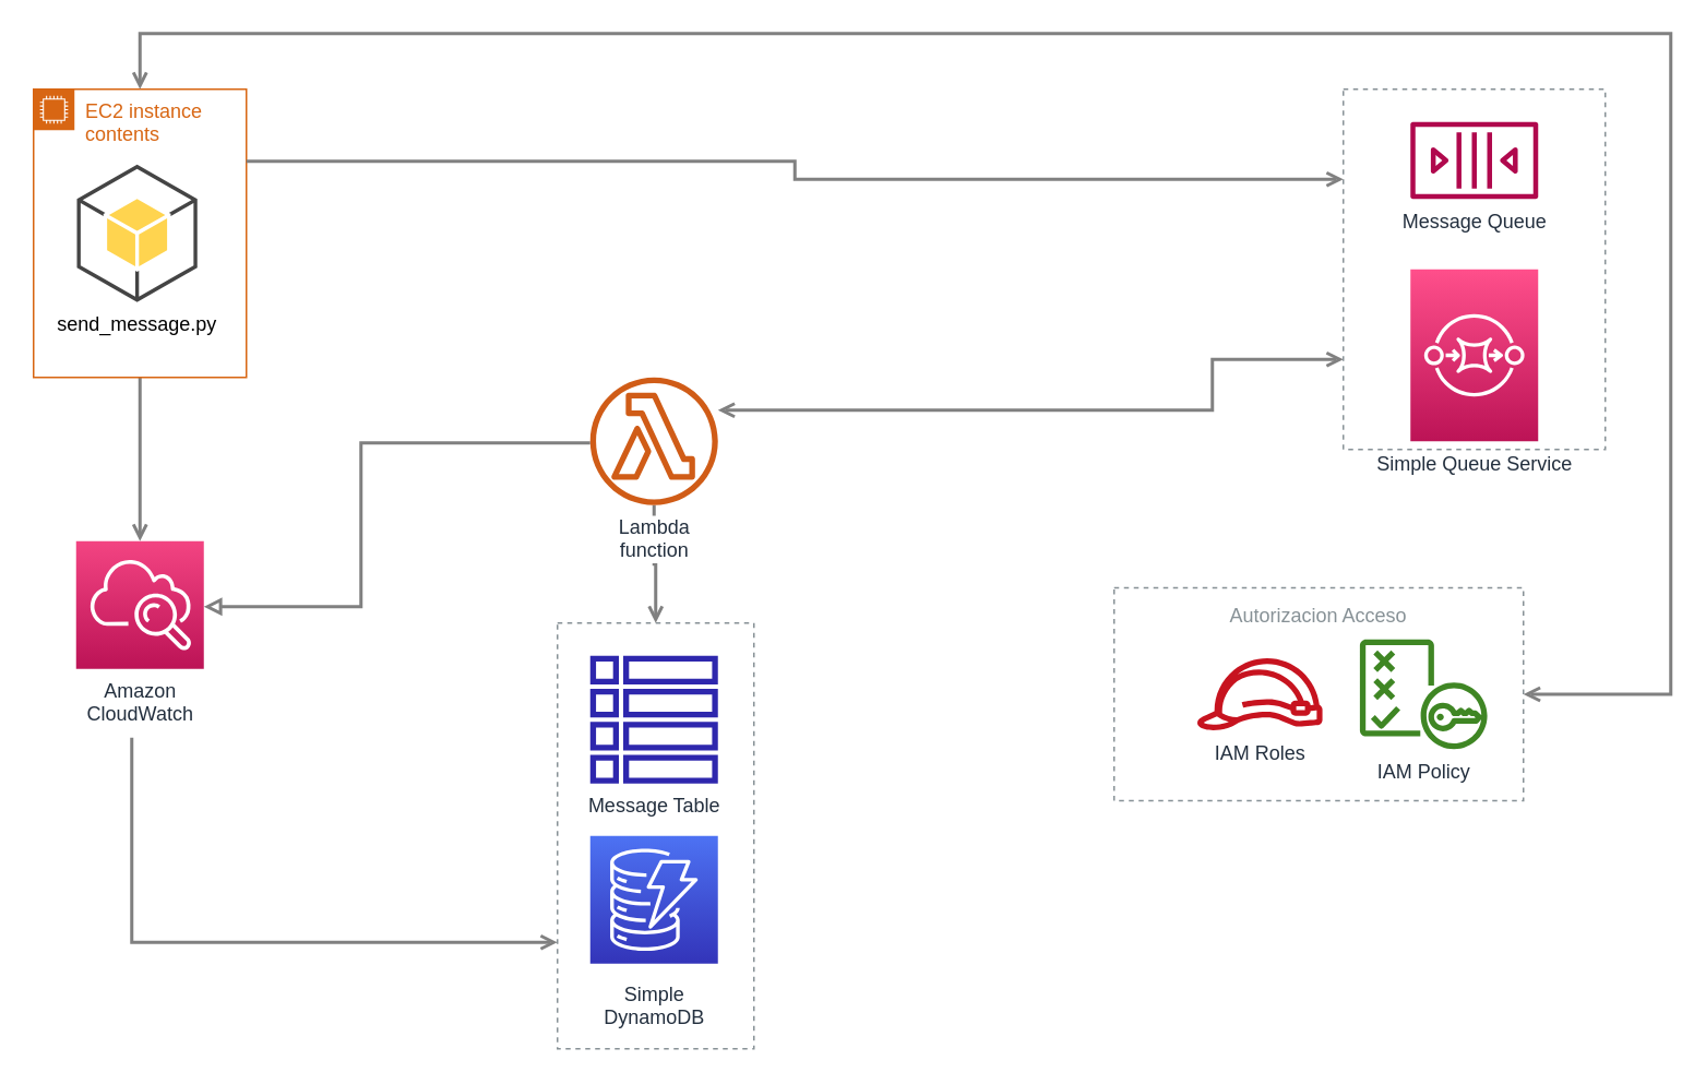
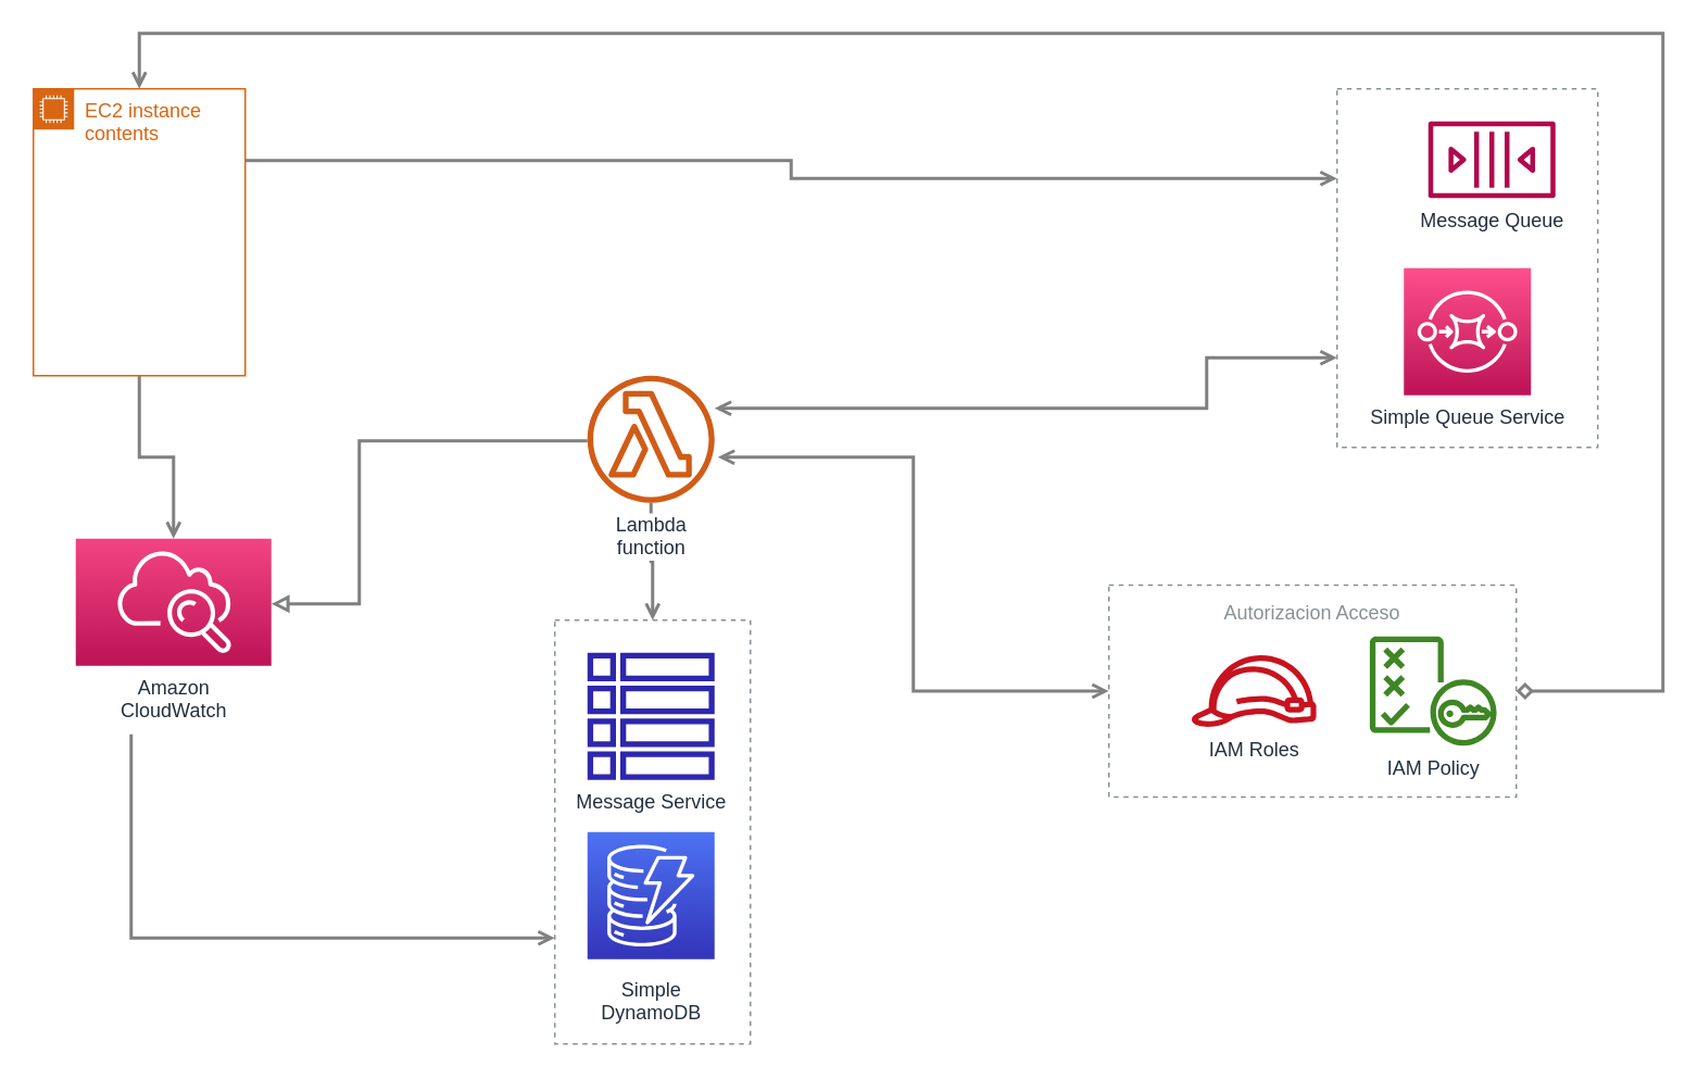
- <mxCell id="11" value="Message Queue" style="sketch=0;outlineConnect=0;fontColor=#232F3E;gradientColor=none;fillColor=#B0084D;strokeColor=none;dashed=0;verticalLabelPosition=bottom;verticalAlign=top;align=center;html=1;fontSize=12;fontStyle=0;aspect=fixed;pointerEvents=1;shape=mxgraph.aws4.queue;" vertex="1" parent="10"><mxGeometry x="41" y="20" width="78" height="47" as="geometry" /></mxCell>
+ <mxCell id="11" value="Message Queue" style="sketch=0;outlineConnect=0;fontColor=#232F3E;gradientColor=none;fillColor=#B0084D;strokeColor=none;dashed=0;verticalLabelPosition=bottom;verticalAlign=top;align=center;html=1;fontSize=12;fontStyle=0;aspect=fixed;pointerEvents=1;shape=mxgraph.aws4.queue;" vertex="1" parent="10"><mxGeometry x="56" y="20" width="78" height="47" as="geometry" /></mxCell>
- <mxCell id="9" value="send_message.py" style="outlineConnect=0;dashed=0;verticalLabelPosition=bottom;verticalAlign=top;align=center;html=1;shape=mxgraph.aws3.android;fillColor=#FFD44F;gradientColor=none;" vertex="1" parent="8"><mxGeometry x="26.5" y="46" width="73.5" height="84" as="geometry" /></mxCell>
- <mxCell id="12" value="Simple Queue Service" style="sketch=0;points=[[0,0,0],[0.25,0,0],[0.5,0,0],[0.75,0,0],[1,0,0],[0,1,0],[0.25,1,0],[0.5,1,0],[0.75,1,0],[1,1,0],[0,0.25,0],[0,0.5,0],[0,0.75,0],[1,0.25,0],[1,0.5,0],[1,0.75,0]];outlineConnect=0;fontColor=#232F3E;gradientColor=#FF4F8B;gradientDirection=north;fillColor=#BC1356;strokeColor=#ffffff;dashed=0;verticalLabelPosition=bottom;verticalAlign=top;align=center;html=1;fontSize=12;fontStyle=0;aspect=fixed;shape=mxgraph.aws4.resourceIcon;resIcon=mxgraph.aws4.sqs;" vertex="1" parent="10"><mxGeometry x="41" y="110" width="78" height="105" as="geometry" /></mxCell>
+ <mxCell id="12" value="Simple Queue Service" style="sketch=0;points=[[0,0,0],[0.25,0,0],[0.5,0,0],[0.75,0,0],[1,0,0],[0,1,0],[0.25,1,0],[0.5,1,0],[0.75,1,0],[1,1,0],[0,0.25,0],[0,0.5,0],[0,0.75,0],[1,0.25,0],[1,0.5,0],[1,0.75,0]];outlineConnect=0;fontColor=#232F3E;gradientColor=#FF4F8B;gradientDirection=north;fillColor=#BC1356;strokeColor=#ffffff;dashed=0;verticalLabelPosition=bottom;verticalAlign=top;align=center;html=1;fontSize=12;fontStyle=0;aspect=fixed;shape=mxgraph.aws4.resourceIcon;resIcon=mxgraph.aws4.sqs;" vertex="1" parent="10"><mxGeometry x="41" y="110" width="78" height="78" as="geometry" /></mxCell>
+ <mxCell id="24" style="edgeStyle=orthogonalEdgeStyle;rounded=0;orthogonalLoop=1;jettySize=auto;html=1;startArrow=open;startFill=0;endArrow=open;endFill=0;strokeWidth=2;strokeColor=#808080;entryX=0;entryY=0.5;entryDx=0;entryDy=0;exitX=1.026;exitY=0.641;exitDx=0;exitDy=0;exitPerimeter=0;" edge="1" parent="1" source="6" target="22"><mxGeometry relative="1" as="geometry"><Array as="points"><mxPoint x="560" y="280" /><mxPoint x="560" y="424" /><mxPoint x="680" y="424" /></Array><mxPoint x="447.999" y="279" as="sourcePoint" /><mxPoint x="670" y="420" as="targetPoint" /></mxGeometry></mxCell>
- <mxCell id="7" value="Amazon&lt;br&gt;CloudWatch&lt;br&gt;" style="outlineConnect=0;fontColor=#232F3E;gradientColor=#F34482;gradientDirection=north;fillColor=#BC1356;strokeColor=#ffffff;dashed=0;verticalLabelPosition=bottom;verticalAlign=top;align=center;html=1;fontSize=12;fontStyle=0;aspect=fixed;shape=mxgraph.aws4.resourceIcon;resIcon=mxgraph.aws4.cloudwatch;labelBackgroundColor=#ffffff;" parent="1" vertex="1"><mxGeometry x="46" y="330" width="78" height="78" as="geometry" /></mxCell>
+ <mxCell id="7" value="Amazon&lt;br&gt;CloudWatch&lt;br&gt;" style="outlineConnect=0;fontColor=#232F3E;gradientColor=#F34482;gradientDirection=north;fillColor=#BC1356;strokeColor=#ffffff;dashed=0;verticalLabelPosition=bottom;verticalAlign=top;align=center;html=1;fontSize=12;fontStyle=0;aspect=fixed;shape=mxgraph.aws4.resourceIcon;resIcon=mxgraph.aws4.cloudwatch;labelBackgroundColor=#ffffff;" parent="1" vertex="1"><mxGeometry x="46" y="330" width="120" height="78" as="geometry" /></mxCell>
- <mxCell id="23" value="IAM Policy" style="sketch=0;outlineConnect=0;fontColor=#232F3E;gradientColor=none;fillColor=#3F8624;strokeColor=none;dashed=0;verticalLabelPosition=bottom;verticalAlign=top;align=center;html=1;fontSize=12;fontStyle=0;aspect=fixed;pointerEvents=1;shape=mxgraph.aws4.policy;" vertex="1" parent="20"><mxGeometry x="150" y="31.5" width="78" height="67" as="geometry" /></mxCell>
+ <mxCell id="23" value="IAM Policy" style="sketch=0;outlineConnect=0;fontColor=#232F3E;gradientColor=none;fillColor=#3F8624;strokeColor=none;dashed=0;verticalLabelPosition=bottom;verticalAlign=top;align=center;html=1;fontSize=12;fontStyle=0;aspect=fixed;pointerEvents=1;shape=mxgraph.aws4.policy;" vertex="1" parent="20"><mxGeometry x="160" y="31.5" width="78" height="67" as="geometry" /></mxCell>
- <mxCell id="25" style="edgeStyle=orthogonalEdgeStyle;rounded=0;orthogonalLoop=1;jettySize=auto;html=1;startArrow=open;startFill=0;endArrow=open;endFill=0;strokeWidth=2;strokeColor=#808080;entryX=1;entryY=0.5;entryDx=0;entryDy=0;exitX=0.5;exitY=0;exitDx=0;exitDy=0;" edge="1" parent="1" source="8" target="22"><mxGeometry relative="1" as="geometry"><Array as="points"><mxPoint x="85" y="20" /><mxPoint x="1020" y="20" /><mxPoint x="1020" y="424" /></Array><mxPoint x="450.027" y="289.998" as="sourcePoint" /><mxPoint x="690" y="433.5" as="targetPoint" /></mxGeometry></mxCell>
+ <mxCell id="25" style="edgeStyle=orthogonalEdgeStyle;rounded=0;orthogonalLoop=1;jettySize=auto;html=1;startArrow=open;startFill=0;endArrow=diamond;endFill=0;strokeWidth=2;strokeColor=#808080;entryX=1;entryY=0.5;entryDx=0;entryDy=0;exitX=0.5;exitY=0;exitDx=0;exitDy=0;" edge="1" parent="1" source="8" target="22"><mxGeometry relative="1" as="geometry"><Array as="points"><mxPoint x="85" y="20" /><mxPoint x="1020" y="20" /><mxPoint x="1020" y="424" /></Array><mxPoint x="450.027" y="289.998" as="sourcePoint" /><mxPoint x="690" y="433.5" as="targetPoint" /></mxGeometry></mxCell>
- <mxCell id="16" value="Message Table" style="sketch=0;outlineConnect=0;fontColor=#232F3E;gradientColor=none;fillColor=#2E27AD;strokeColor=none;dashed=0;verticalLabelPosition=bottom;verticalAlign=top;align=center;html=1;fontSize=12;fontStyle=0;aspect=fixed;pointerEvents=1;shape=mxgraph.aws4.table;" vertex="1" parent="14"><mxGeometry x="20" y="20" width="78" height="78" as="geometry" /></mxCell>
+ <mxCell id="16" value="Message Service" style="sketch=0;outlineConnect=0;fontColor=#232F3E;gradientColor=none;fillColor=#2E27AD;strokeColor=none;dashed=0;verticalLabelPosition=bottom;verticalAlign=top;align=center;html=1;fontSize=12;fontStyle=0;aspect=fixed;pointerEvents=1;shape=mxgraph.aws4.table;" vertex="1" parent="14"><mxGeometry x="20" y="20" width="78" height="78" as="geometry" /></mxCell>
